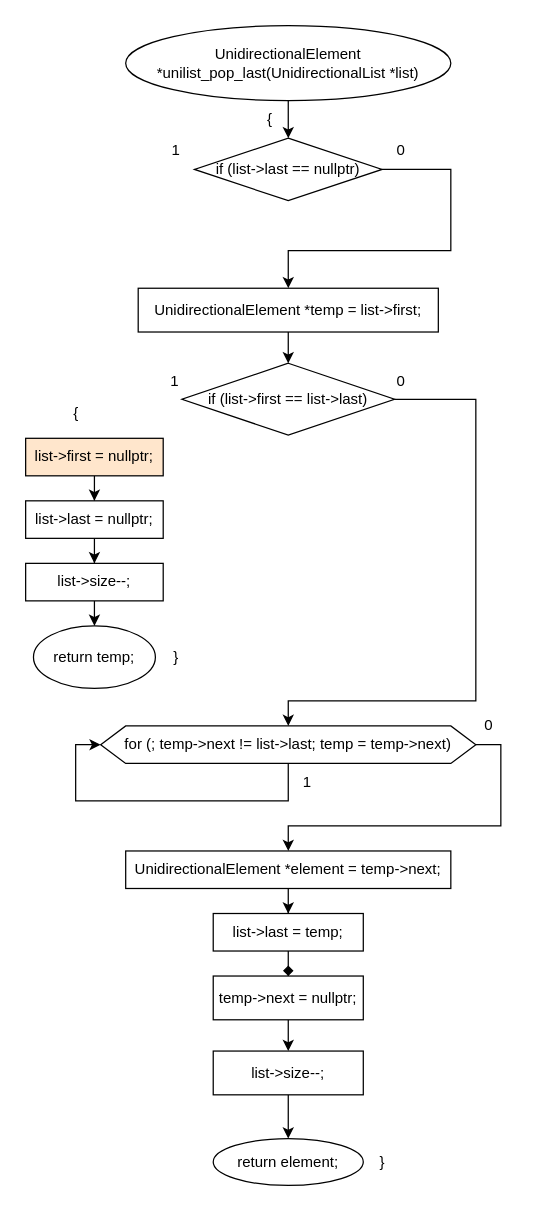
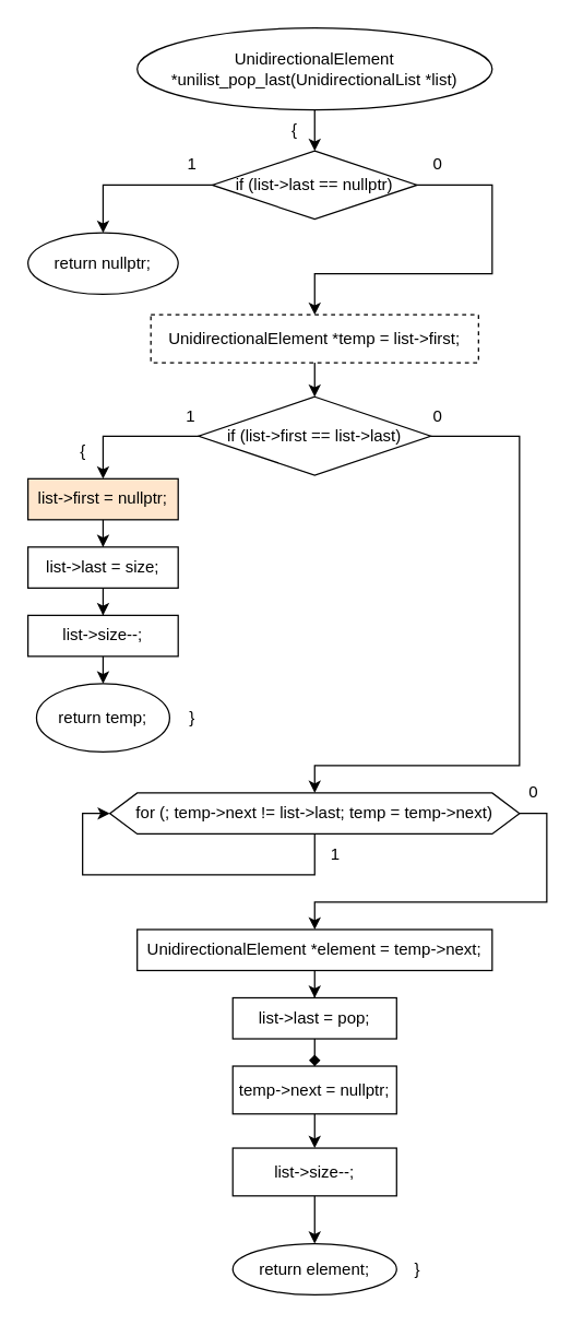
+ <mxCell id="4" value="" style="edgeStyle=orthogonalEdgeStyle;rounded=0;orthogonalLoop=1;jettySize=auto;html=1;" edge="1" parent="1" source="6" target="7"><mxGeometry relative="1" as="geometry" /></mxCell>
+ <mxCell id="7" value="return nullptr;" style="ellipse;whiteSpace=wrap;html=1;" vertex="1" parent="1"><mxGeometry x="20" y="170" width="110" height="45" as="geometry" /></mxCell>
- <mxCell id="9" value="UnidirectionalElement *temp = list-&amp;gt;first;" style="whiteSpace=wrap;html=1;" vertex="1" parent="1"><mxGeometry x="110" y="230" width="240" height="35" as="geometry" /></mxCell>
+ <mxCell id="9" value="UnidirectionalElement *temp = list-&amp;gt;first;" style="whiteSpace=wrap;html=1;dashed=1;" vertex="1" parent="1"><mxGeometry x="110" y="230" width="240" height="35" as="geometry" /></mxCell>
+ <mxCell id="12" style="edgeStyle=orthogonalEdgeStyle;rounded=0;orthogonalLoop=1;jettySize=auto;html=1;entryX=0.5;entryY=0;entryDx=0;entryDy=0;" edge="1" parent="1" source="14" target="16"><mxGeometry relative="1" as="geometry" /></mxCell>
- <mxCell id="18" value="list-&amp;gt;last = nullptr;" style="whiteSpace=wrap;html=1;" vertex="1" parent="1"><mxGeometry x="20" y="400" width="110" height="30" as="geometry" /></mxCell>
+ <mxCell id="18" value="list-&amp;gt;last = size;" style="whiteSpace=wrap;html=1;" vertex="1" parent="1"><mxGeometry x="20" y="400" width="110" height="30" as="geometry" /></mxCell>
- <mxCell id="34" value="list-&amp;gt;last = temp;" style="whiteSpace=wrap;html=1;" vertex="1" parent="1"><mxGeometry x="170" y="730" width="120" height="30" as="geometry" /></mxCell>
+ <mxCell id="34" value="list-&amp;gt;last = pop;" style="whiteSpace=wrap;html=1;" vertex="1" parent="1"><mxGeometry x="170" y="730" width="120" height="30" as="geometry" /></mxCell>
